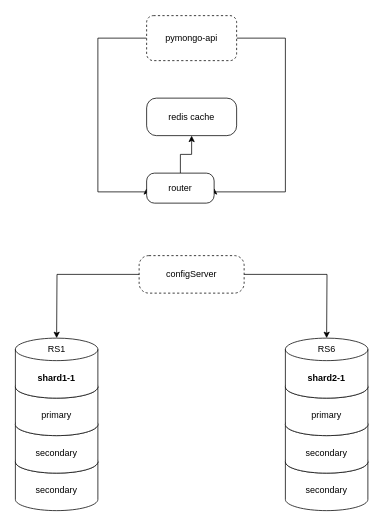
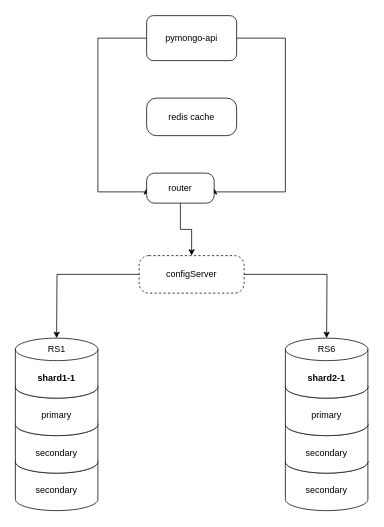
- <mxCell id="12" value="pymongo-api" style="rounded=1;whiteSpace=wrap;html=1;dashed=1;" parent="1" vertex="1"><mxGeometry x="195" y="20" width="120" height="60" as="geometry" /></mxCell>
+ <mxCell id="12" value="pymongo-api" style="rounded=1;whiteSpace=wrap;html=1;" parent="1" vertex="1"><mxGeometry x="195" y="20" width="120" height="60" as="geometry" /></mxCell>
- <mxCell id="13" style="edgeStyle=orthogonalEdgeStyle;rounded=0;orthogonalLoop=1;jettySize=auto;html=1;" parent="1" source="14" target="20" edge="1"><mxGeometry relative="1" as="geometry" /></mxCell>
+ <mxCell id="13" style="edgeStyle=orthogonalEdgeStyle;rounded=0;orthogonalLoop=1;jettySize=auto;html=1;entryX=0.5;entryY=0;entryDx=0;entryDy=0;" parent="1" source="14" target="16" edge="1"><mxGeometry relative="1" as="geometry" /></mxCell>
